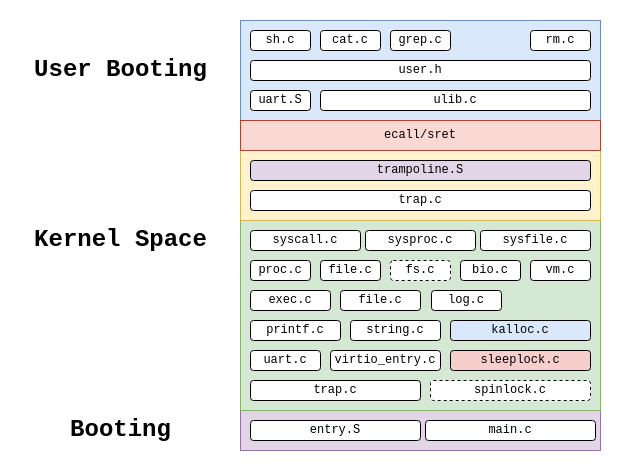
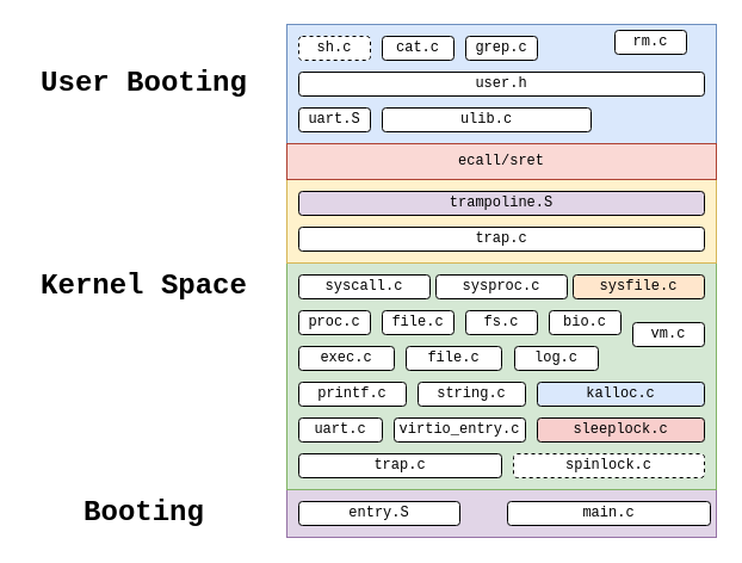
- <mxCell id="7" value="sh.c" style="rounded=1;whiteSpace=wrap;html=1;fontFamily=Courier New;" vertex="1" parent="1"><mxGeometry x="250" y="30" width="60" height="20" as="geometry" /></mxCell>
+ <mxCell id="7" value="sh.c" style="rounded=1;whiteSpace=wrap;html=1;fontFamily=Courier New;dashed=1;" vertex="1" parent="1"><mxGeometry x="250" y="30" width="60" height="20" as="geometry" /></mxCell>
- <mxCell id="9" value="rm.c" style="rounded=1;whiteSpace=wrap;html=1;fontFamily=Courier New;" vertex="1" parent="1"><mxGeometry x="530" y="30" width="60" height="20" as="geometry" /></mxCell>
+ <mxCell id="9" value="rm.c" style="rounded=1;whiteSpace=wrap;html=1;fontFamily=Courier New;" vertex="1" parent="1"><mxGeometry x="515" y="25" width="60" height="20" as="geometry" /></mxCell>
- <mxCell id="12" value="ulib.c" style="rounded=1;whiteSpace=wrap;html=1;fontFamily=Courier New;" vertex="1" parent="1"><mxGeometry x="320" y="90" width="270" height="20" as="geometry" /></mxCell>
+ <mxCell id="12" value="ulib.c" style="rounded=1;whiteSpace=wrap;html=1;fontFamily=Courier New;" vertex="1" parent="1"><mxGeometry x="320" y="90" width="175" height="20" as="geometry" /></mxCell>
- <mxCell id="20" value="sysfile.c" style="rounded=1;whiteSpace=wrap;html=1;fontFamily=Courier New;" vertex="1" parent="1"><mxGeometry x="480" y="230" width="110" height="20" as="geometry" /></mxCell>
+ <mxCell id="20" value="sysfile.c" style="rounded=1;whiteSpace=wrap;html=1;fontFamily=Courier New;fillColor=#ffe6cc;" vertex="1" parent="1"><mxGeometry x="480" y="230" width="110" height="20" as="geometry" /></mxCell>
- <mxCell id="23" value="fs.c" style="rounded=1;whiteSpace=wrap;html=1;fontFamily=Courier New;dashed=1;" vertex="1" parent="1"><mxGeometry x="390" y="260" width="60" height="20" as="geometry" /></mxCell>
+ <mxCell id="23" value="fs.c" style="rounded=1;whiteSpace=wrap;html=1;fontFamily=Courier New;" vertex="1" parent="1"><mxGeometry x="390" y="260" width="60" height="20" as="geometry" /></mxCell>
- <mxCell id="25" value="vm.c" style="rounded=1;whiteSpace=wrap;html=1;fontFamily=Courier New;" vertex="1" parent="1"><mxGeometry x="530" y="260" width="60" height="20" as="geometry" /></mxCell>
+ <mxCell id="25" value="vm.c" style="rounded=1;whiteSpace=wrap;html=1;fontFamily=Courier New;" vertex="1" parent="1"><mxGeometry x="530" y="270" width="60" height="20" as="geometry" /></mxCell>
- <mxCell id="38" value="entry.S" style="rounded=1;whiteSpace=wrap;html=1;fontFamily=Courier New;" vertex="1" parent="1"><mxGeometry x="250" y="420" width="170" height="20" as="geometry" /></mxCell>
+ <mxCell id="38" value="entry.S" style="rounded=1;whiteSpace=wrap;html=1;fontFamily=Courier New;" vertex="1" parent="1"><mxGeometry x="250" y="420" width="135" height="20" as="geometry" /></mxCell>
